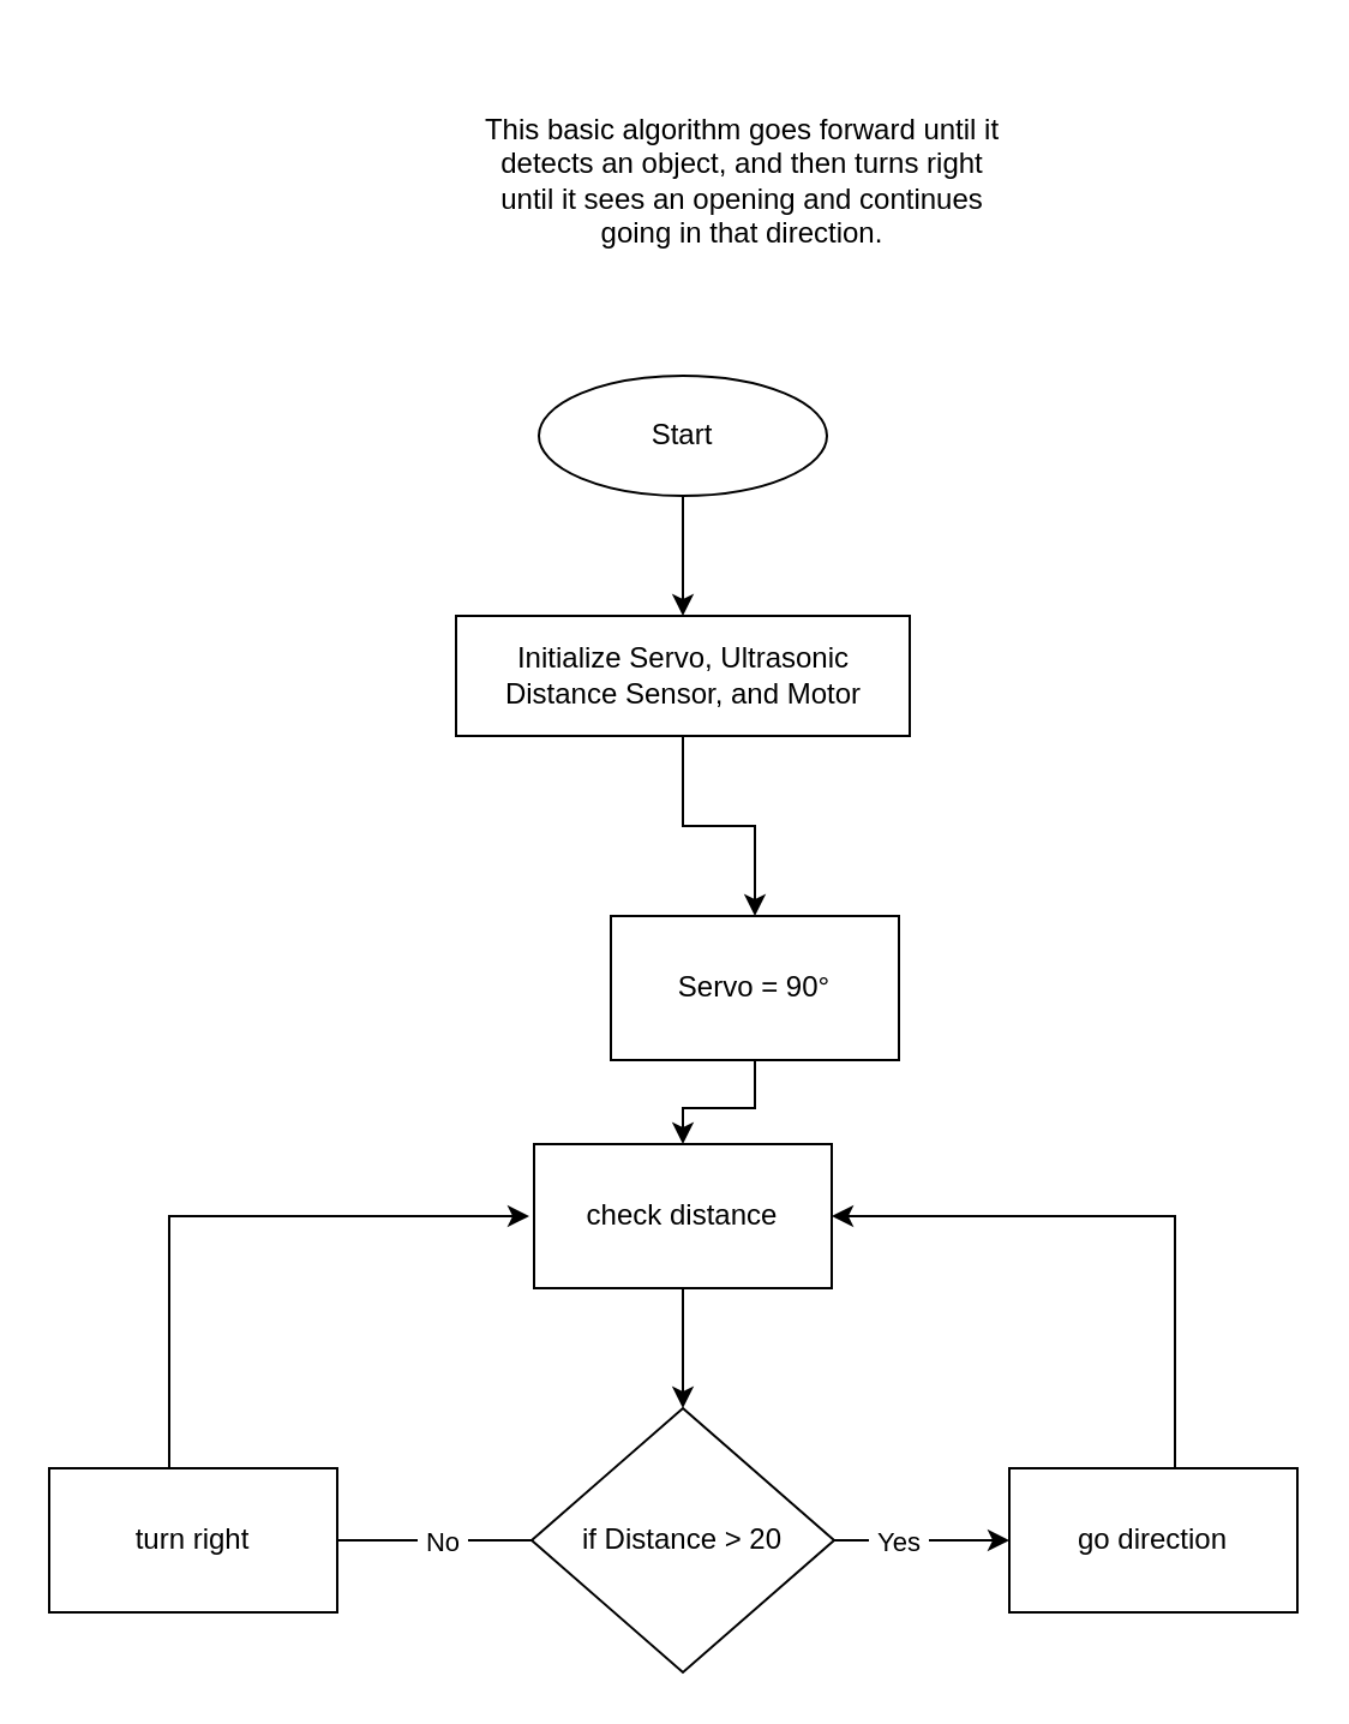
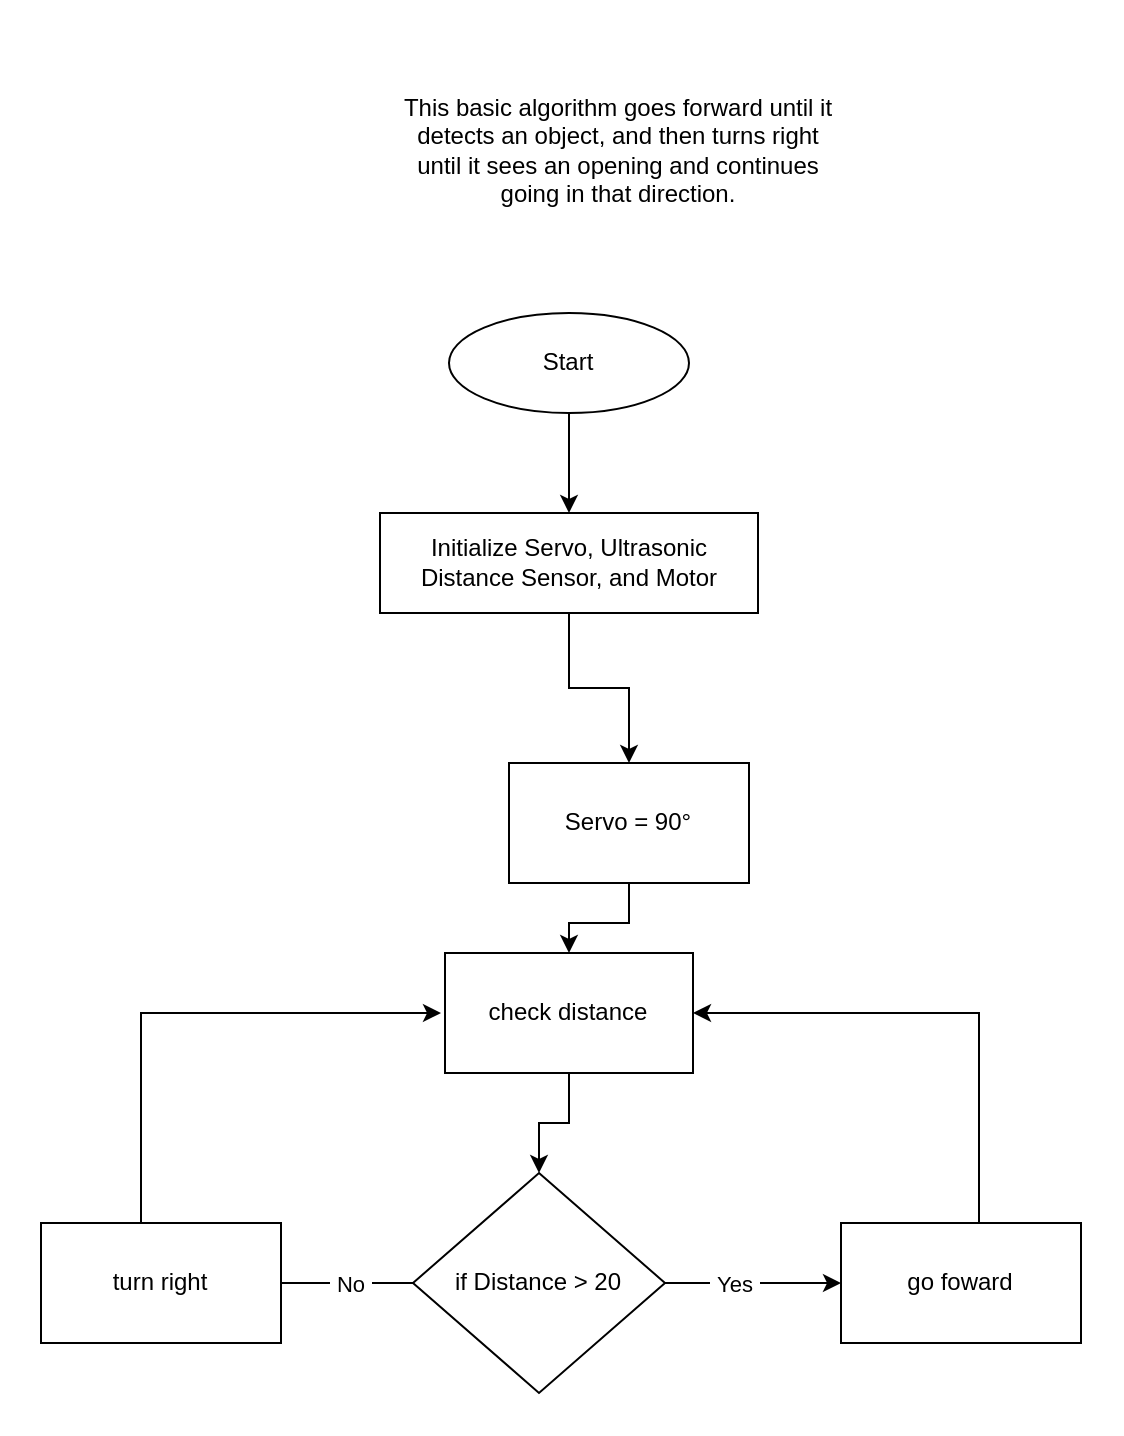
- <mxCell id="14" value="if Distance &amp;gt; 20" style="rhombus;whiteSpace=wrap;html=1;rounded=0;" parent="1" vertex="1"><mxGeometry x="221" y="586" width="126" height="110" as="geometry" /></mxCell>
+ <mxCell id="14" value="if Distance &amp;gt; 20" style="rhombus;whiteSpace=wrap;html=1;rounded=0;" parent="1" vertex="1"><mxGeometry x="206" y="586" width="126" height="110" as="geometry" /></mxCell>
- <mxCell id="16" value="go direction" style="whiteSpace=wrap;html=1;rounded=0;" parent="1" vertex="1"><mxGeometry x="420" y="611" width="120" height="60" as="geometry" /></mxCell>
+ <mxCell id="16" value="go foward" style="whiteSpace=wrap;html=1;rounded=0;" parent="1" vertex="1"><mxGeometry x="420" y="611" width="120" height="60" as="geometry" /></mxCell>
